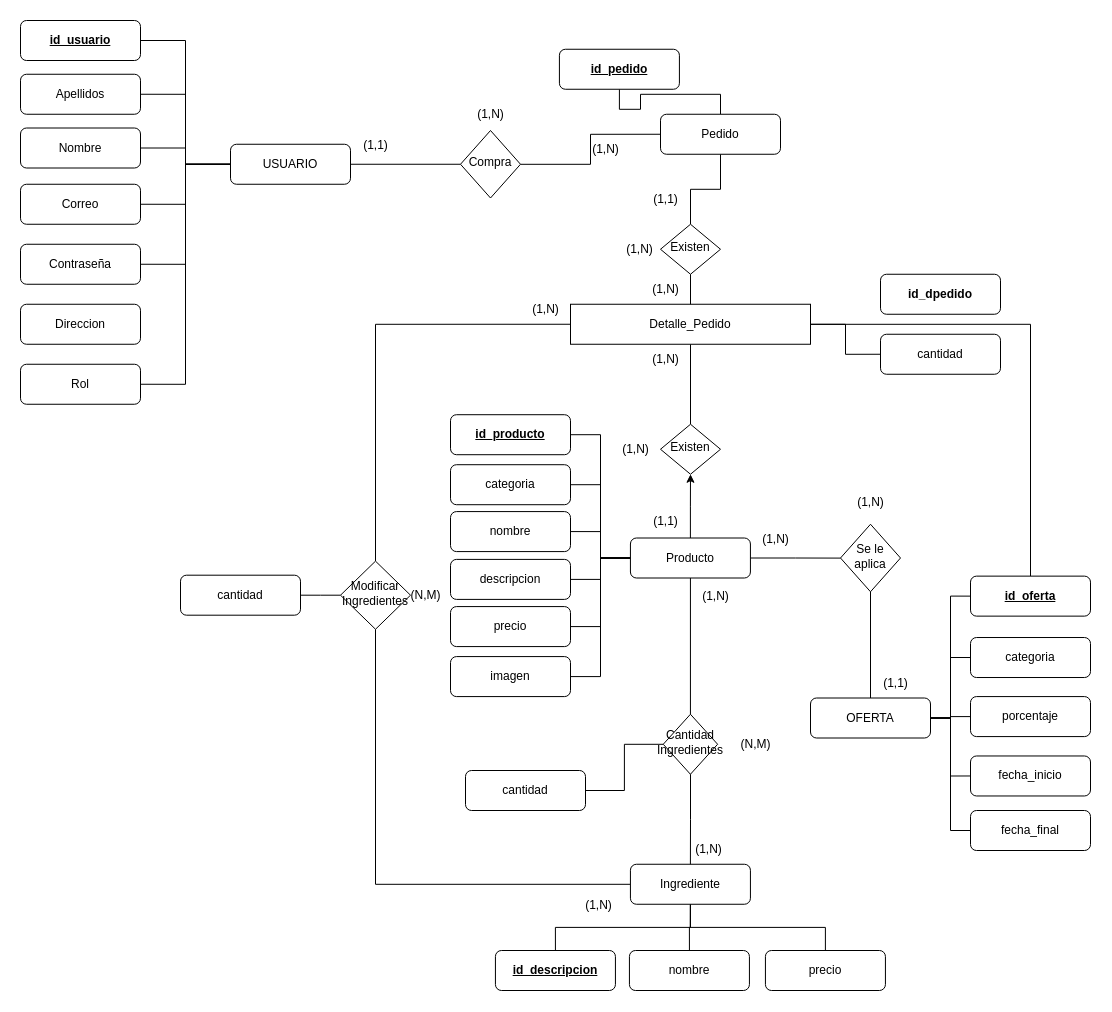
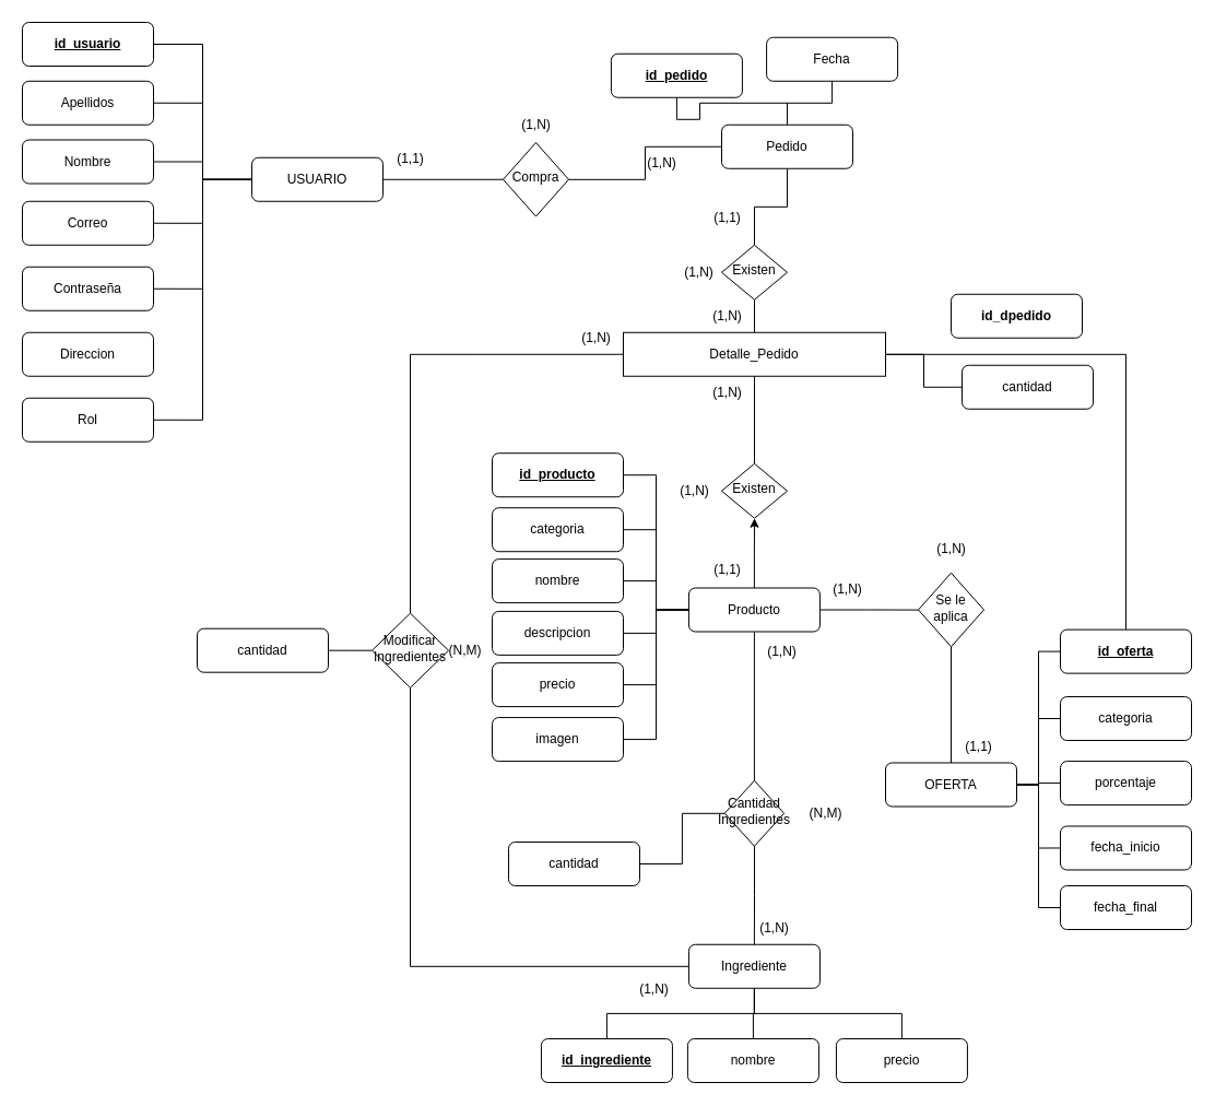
+ <mxCell id="77" value="Fecha" style="rounded=1;whiteSpace=wrap;html=1;fontSize=12;glass=0;strokeWidth=1;shadow=0;" parent="1" vertex="1"><mxGeometry x="701.1" y="33.75" width="120" height="40" as="geometry" /></mxCell>
+ <mxCell id="21" value="" style="edgeStyle=orthogonalEdgeStyle;rounded=0;orthogonalLoop=1;jettySize=auto;html=1;endArrow=none;endFill=0;" parent="1" source="23" target="77" edge="1"><mxGeometry relative="1" as="geometry" /></mxCell>
- <mxCell id="78" value="&lt;b style=&quot;&quot;&gt;id_dpedido&lt;/b&gt;" style="rounded=1;whiteSpace=wrap;html=1;fontSize=12;glass=0;strokeWidth=1;shadow=0;" parent="1" vertex="1"><mxGeometry x="880" y="273.75" width="120" height="40" as="geometry" /></mxCell>
+ <mxCell id="78" value="&lt;b style=&quot;&quot;&gt;id_dpedido&lt;/b&gt;" style="rounded=1;whiteSpace=wrap;html=1;fontSize=12;glass=0;strokeWidth=1;shadow=0;" parent="1" vertex="1"><mxGeometry x="870" y="268.75" width="120" height="40" as="geometry" /></mxCell>
- <mxCell id="84" value="&lt;u&gt;&lt;b&gt;id_descripcion&lt;/b&gt;&lt;/u&gt;" style="rounded=1;whiteSpace=wrap;html=1;fontSize=12;glass=0;strokeWidth=1;shadow=0;" parent="1" vertex="1"><mxGeometry x="494.93" y="950" width="120" height="40" as="geometry" /></mxCell>
+ <mxCell id="84" value="&lt;u&gt;&lt;b&gt;id_ingrediente&lt;/b&gt;&lt;/u&gt;" style="rounded=1;whiteSpace=wrap;html=1;fontSize=12;glass=0;strokeWidth=1;shadow=0;" parent="1" vertex="1"><mxGeometry x="494.93" y="950" width="120" height="40" as="geometry" /></mxCell>
